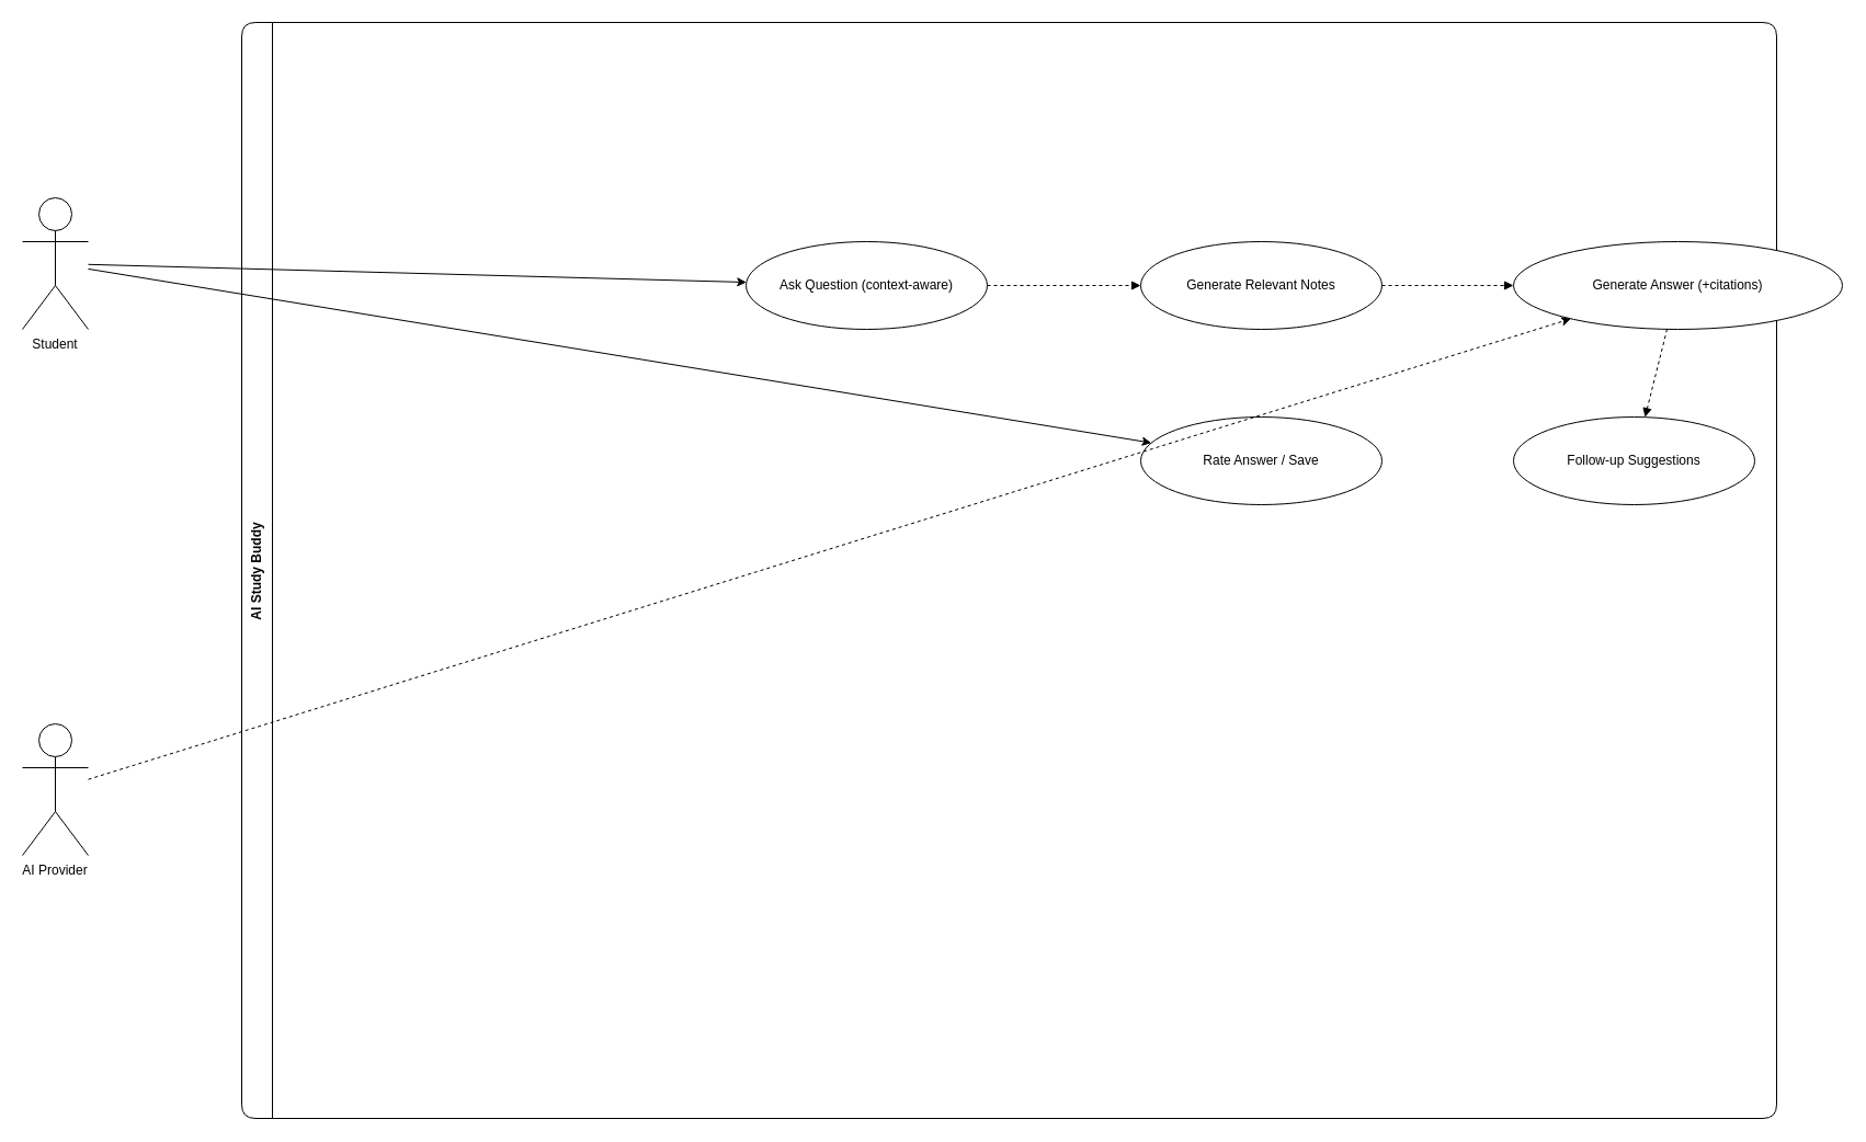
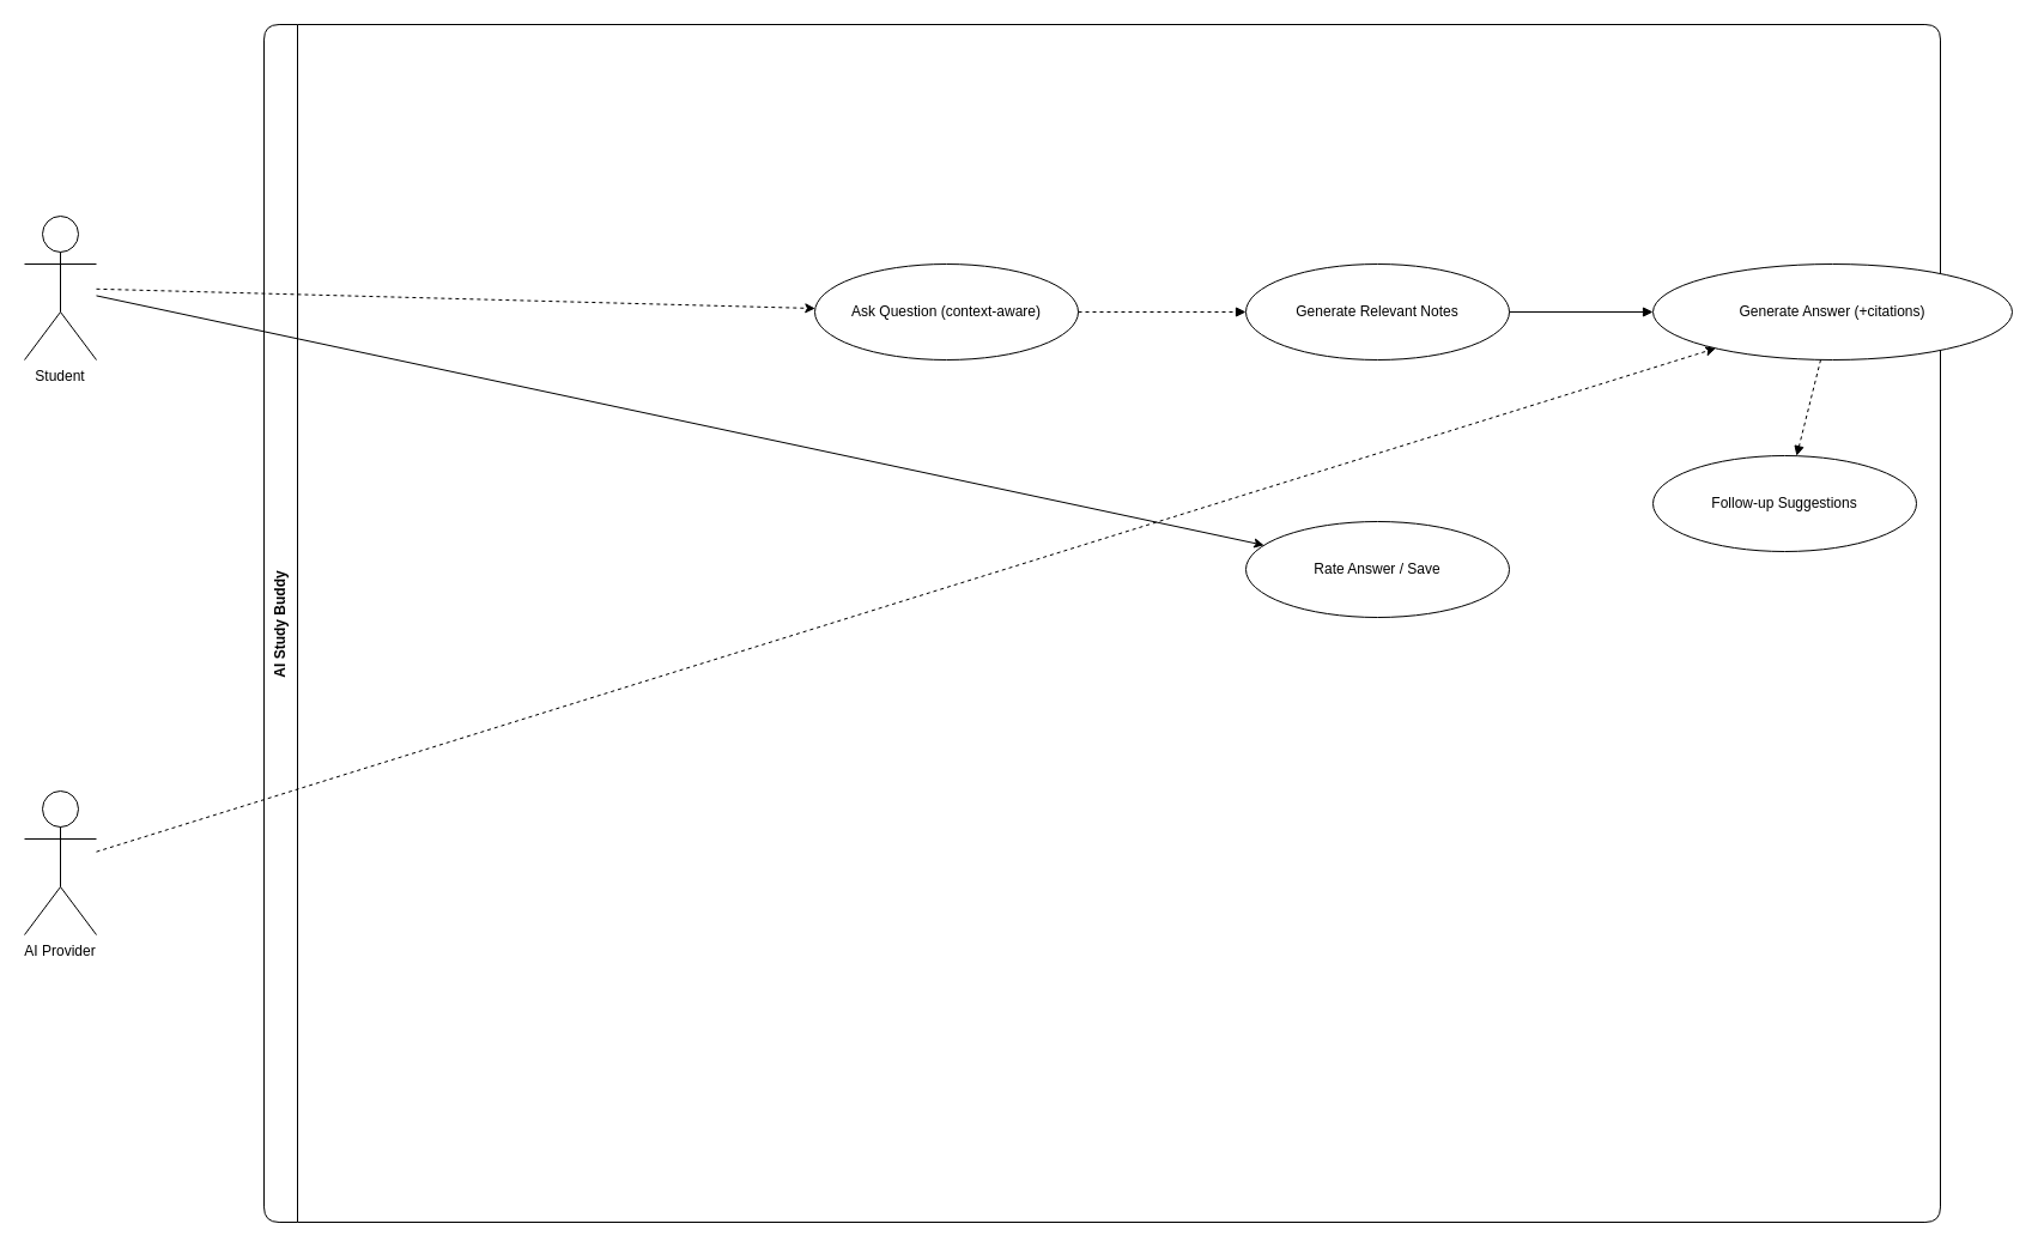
- <mxCell id="10" value="" style="endArrow=classic;" edge="1" parent="1" source="3" target="5"><mxGeometry relative="1" as="geometry" /></mxCell>
+ <mxCell id="10" value="" style="endArrow=classic;dashed=1;" edge="1" parent="1" source="3" target="5"><mxGeometry relative="1" as="geometry" /></mxCell>
- <mxCell id="12" value="" style="endArrow=block;dashed=1;" edge="1" parent="1" source="6" target="7"><mxGeometry relative="1" as="geometry" /></mxCell>
+ <mxCell id="12" value="" style="endArrow=block;dashed=0;" edge="1" parent="1" source="6" target="7"><mxGeometry relative="1" as="geometry" /></mxCell>
- <mxCell id="9" value="Rate Answer / Save" style="ellipse;whiteSpace=wrap;html=1;" vertex="1" parent="2"><mxGeometry x="820" y="360" width="220" height="80" as="geometry" /></mxCell>
+ <mxCell id="9" value="Rate Answer / Save" style="ellipse;whiteSpace=wrap;html=1;" vertex="1" parent="2"><mxGeometry x="820" y="415" width="220" height="80" as="geometry" /></mxCell>
